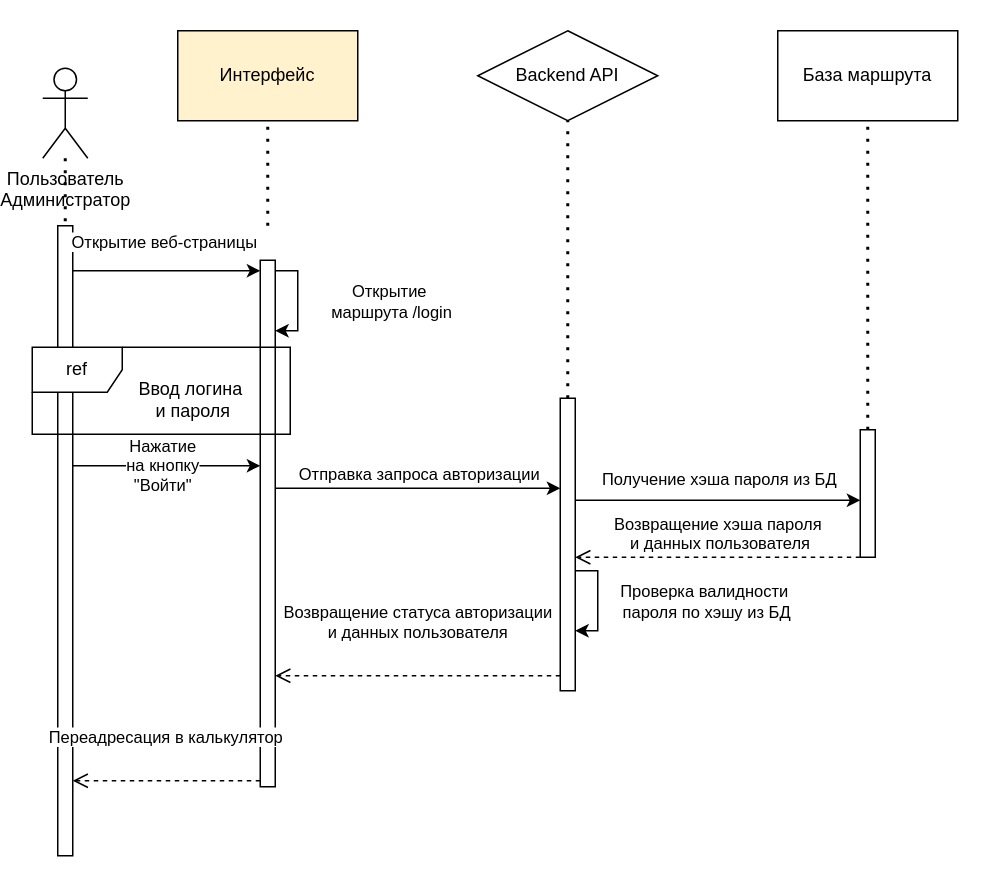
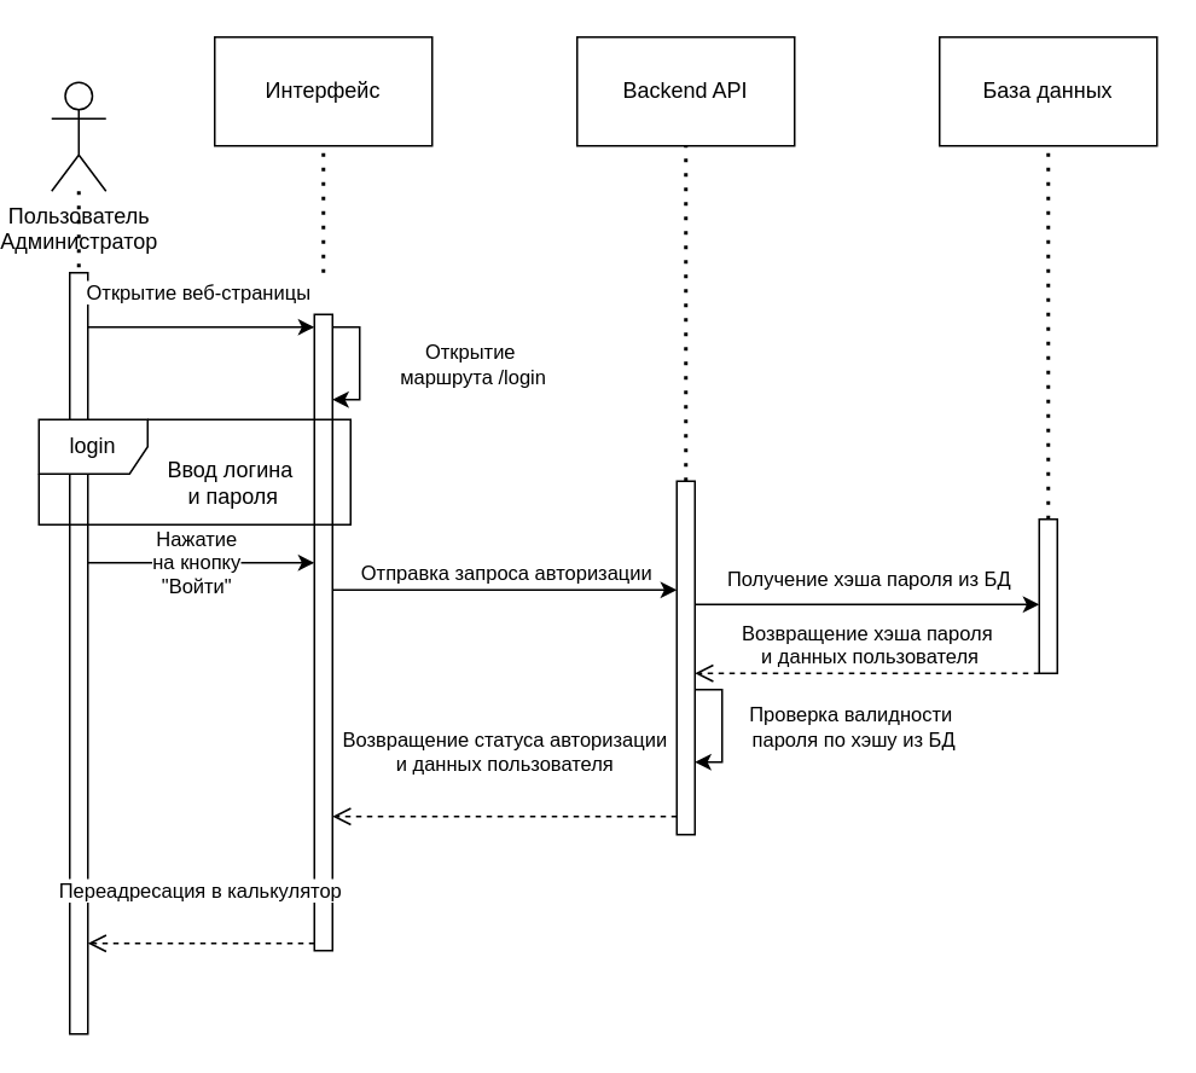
- <mxCell id="3" value="Интерфейс" style="rounded=0;whiteSpace=wrap;html=1;fillColor=#fff2cc;" vertex="1" parent="1"><mxGeometry x="117" y="20" width="120" height="60" as="geometry" /></mxCell>
+ <mxCell id="3" value="Интерфейс" style="rounded=0;whiteSpace=wrap;html=1;" vertex="1" parent="1"><mxGeometry x="117" y="20" width="120" height="60" as="geometry" /></mxCell>
- <mxCell id="6" value="Backend API" style="rhombus;whiteSpace=wrap;html=1;" vertex="1" parent="1"><mxGeometry x="317" y="20" width="120" height="60" as="geometry" /></mxCell>
+ <mxCell id="6" value="Backend API" style="rounded=0;whiteSpace=wrap;html=1;" vertex="1" parent="1"><mxGeometry x="317" y="20" width="120" height="60" as="geometry" /></mxCell>
- <mxCell id="8" value="База маршрута" style="rounded=0;whiteSpace=wrap;html=1;" vertex="1" parent="1"><mxGeometry x="517" y="20" width="120" height="60" as="geometry" /></mxCell>
+ <mxCell id="8" value="База данных" style="rounded=0;whiteSpace=wrap;html=1;" vertex="1" parent="1"><mxGeometry x="517" y="20" width="120" height="60" as="geometry" /></mxCell>
- <mxCell id="28" value="ref" style="shape=umlFrame;whiteSpace=wrap;html=1;pointerEvents=0;labelBackgroundColor=default;" vertex="1" parent="1"><mxGeometry x="20" y="231" width="172" height="58" as="geometry" /></mxCell>
+ <mxCell id="28" value="login" style="shape=umlFrame;whiteSpace=wrap;html=1;pointerEvents=0;labelBackgroundColor=default;" vertex="1" parent="1"><mxGeometry x="20" y="231" width="172" height="58" as="geometry" /></mxCell>
